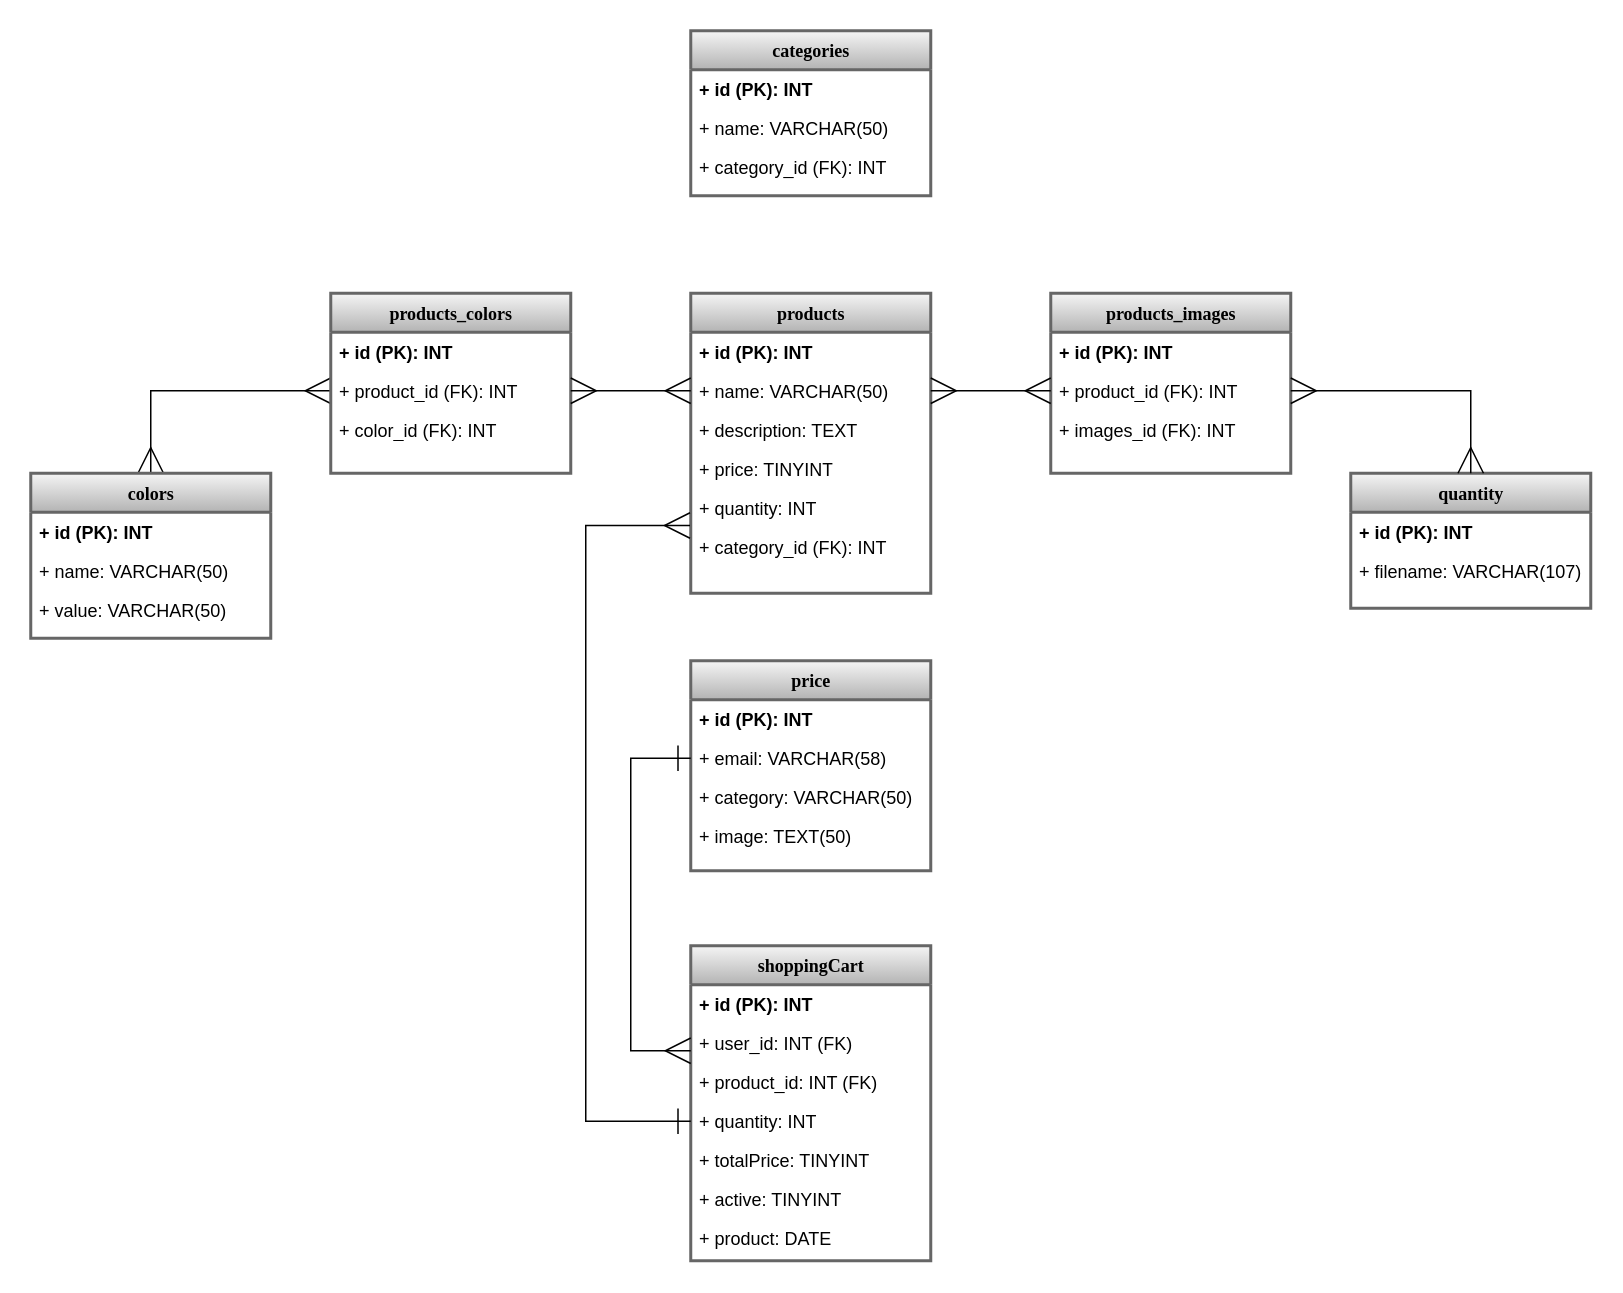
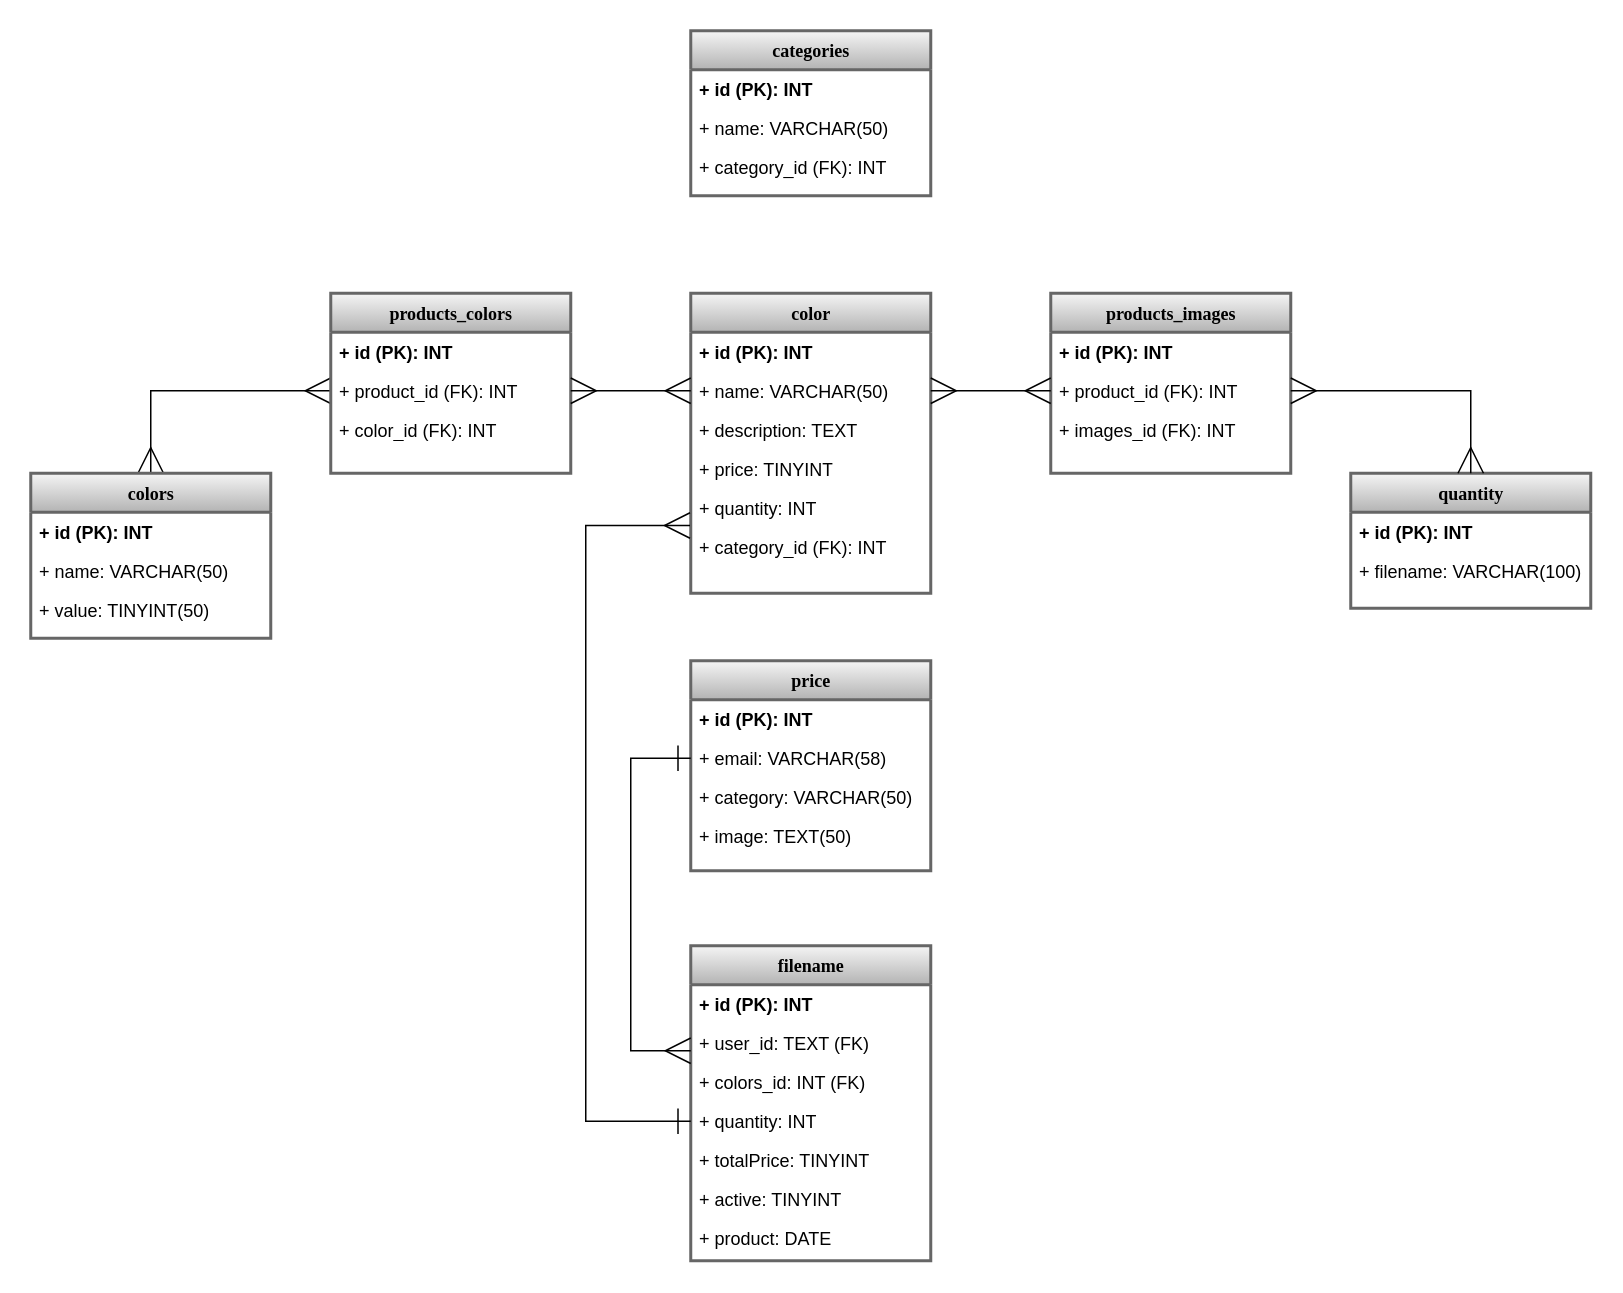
- <mxCell id="2" value="products" style="swimlane;html=1;fontStyle=1;align=center;verticalAlign=top;childLayout=stackLayout;horizontal=1;startSize=26;horizontalStack=0;resizeParent=1;resizeLast=0;collapsible=1;marginBottom=0;swimlaneFillColor=#ffffff;rounded=0;shadow=0;comic=0;labelBackgroundColor=none;strokeWidth=2;fontFamily=Verdana;fontSize=12;fillColor=#f5f5f5;gradientColor=#b3b3b3;strokeColor=#666666;" parent="1" vertex="1"><mxGeometry x="460" y="195" width="160" height="200" as="geometry" /></mxCell>
+ <mxCell id="2" value="color" style="swimlane;html=1;fontStyle=1;align=center;verticalAlign=top;childLayout=stackLayout;horizontal=1;startSize=26;horizontalStack=0;resizeParent=1;resizeLast=0;collapsible=1;marginBottom=0;swimlaneFillColor=#ffffff;rounded=0;shadow=0;comic=0;labelBackgroundColor=none;strokeWidth=2;fontFamily=Verdana;fontSize=12;fillColor=#f5f5f5;gradientColor=#b3b3b3;strokeColor=#666666;" parent="1" vertex="1"><mxGeometry x="460" y="195" width="160" height="200" as="geometry" /></mxCell>
- <mxCell id="25" value="+ filename: VARCHAR(107)" style="text;html=1;strokeColor=none;fillColor=none;align=left;verticalAlign=top;spacingLeft=4;spacingRight=4;whiteSpace=wrap;overflow=hidden;rotatable=0;points=[[0,0.5],[1,0.5]];portConstraint=eastwest;" parent="23" vertex="1"><mxGeometry y="52" width="160" height="26" as="geometry" /></mxCell>
+ <mxCell id="25" value="+ filename: VARCHAR(100)" style="text;html=1;strokeColor=none;fillColor=none;align=left;verticalAlign=top;spacingLeft=4;spacingRight=4;whiteSpace=wrap;overflow=hidden;rotatable=0;points=[[0,0.5],[1,0.5]];portConstraint=eastwest;" parent="23" vertex="1"><mxGeometry y="52" width="160" height="26" as="geometry" /></mxCell>
- <mxCell id="13" value="+ value: VARCHAR(50)" style="text;html=1;strokeColor=none;fillColor=none;align=left;verticalAlign=top;spacingLeft=4;spacingRight=4;whiteSpace=wrap;overflow=hidden;rotatable=0;points=[[0,0.5],[1,0.5]];portConstraint=eastwest;" parent="10" vertex="1"><mxGeometry y="78" width="160" height="26" as="geometry" /></mxCell>
+ <mxCell id="13" value="+ value: TINYINT(50)" style="text;html=1;strokeColor=none;fillColor=none;align=left;verticalAlign=top;spacingLeft=4;spacingRight=4;whiteSpace=wrap;overflow=hidden;rotatable=0;points=[[0,0.5],[1,0.5]];portConstraint=eastwest;" parent="10" vertex="1"><mxGeometry y="78" width="160" height="26" as="geometry" /></mxCell>
- <mxCell id="37" value="shoppingCart" style="swimlane;html=1;fontStyle=1;align=center;verticalAlign=top;childLayout=stackLayout;horizontal=1;startSize=26;horizontalStack=0;resizeParent=1;resizeLast=0;collapsible=1;marginBottom=0;swimlaneFillColor=#ffffff;rounded=0;shadow=0;comic=0;labelBackgroundColor=none;strokeWidth=2;fontFamily=Verdana;fontSize=12;fillColor=#f5f5f5;gradientColor=#b3b3b3;strokeColor=#666666;" parent="1" vertex="1"><mxGeometry x="460" y="630" width="160" height="210" as="geometry" /></mxCell>
+ <mxCell id="37" value="filename" style="swimlane;html=1;fontStyle=1;align=center;verticalAlign=top;childLayout=stackLayout;horizontal=1;startSize=26;horizontalStack=0;resizeParent=1;resizeLast=0;collapsible=1;marginBottom=0;swimlaneFillColor=#ffffff;rounded=0;shadow=0;comic=0;labelBackgroundColor=none;strokeWidth=2;fontFamily=Verdana;fontSize=12;fillColor=#f5f5f5;gradientColor=#b3b3b3;strokeColor=#666666;" parent="1" vertex="1"><mxGeometry x="460" y="630" width="160" height="210" as="geometry" /></mxCell>
- <mxCell id="39" value="+ user_id: INT (FK)" style="text;html=1;strokeColor=none;fillColor=none;align=left;verticalAlign=top;spacingLeft=4;spacingRight=4;whiteSpace=wrap;overflow=hidden;rotatable=0;points=[[0,0.5],[1,0.5]];portConstraint=eastwest;" parent="37" vertex="1"><mxGeometry y="52" width="160" height="26" as="geometry" /></mxCell>
+ <mxCell id="39" value="+ user_id: TEXT (FK)" style="text;html=1;strokeColor=none;fillColor=none;align=left;verticalAlign=top;spacingLeft=4;spacingRight=4;whiteSpace=wrap;overflow=hidden;rotatable=0;points=[[0,0.5],[1,0.5]];portConstraint=eastwest;" parent="37" vertex="1"><mxGeometry y="52" width="160" height="26" as="geometry" /></mxCell>
- <mxCell id="40" value="+ product_id: INT (FK)" style="text;html=1;strokeColor=none;fillColor=none;align=left;verticalAlign=top;spacingLeft=4;spacingRight=4;whiteSpace=wrap;overflow=hidden;rotatable=0;points=[[0,0.5],[1,0.5]];portConstraint=eastwest;" parent="37" vertex="1"><mxGeometry y="78" width="160" height="26" as="geometry" /></mxCell>
+ <mxCell id="40" value="+ colors_id: INT (FK)" style="text;html=1;strokeColor=none;fillColor=none;align=left;verticalAlign=top;spacingLeft=4;spacingRight=4;whiteSpace=wrap;overflow=hidden;rotatable=0;points=[[0,0.5],[1,0.5]];portConstraint=eastwest;" parent="37" vertex="1"><mxGeometry y="78" width="160" height="26" as="geometry" /></mxCell>
